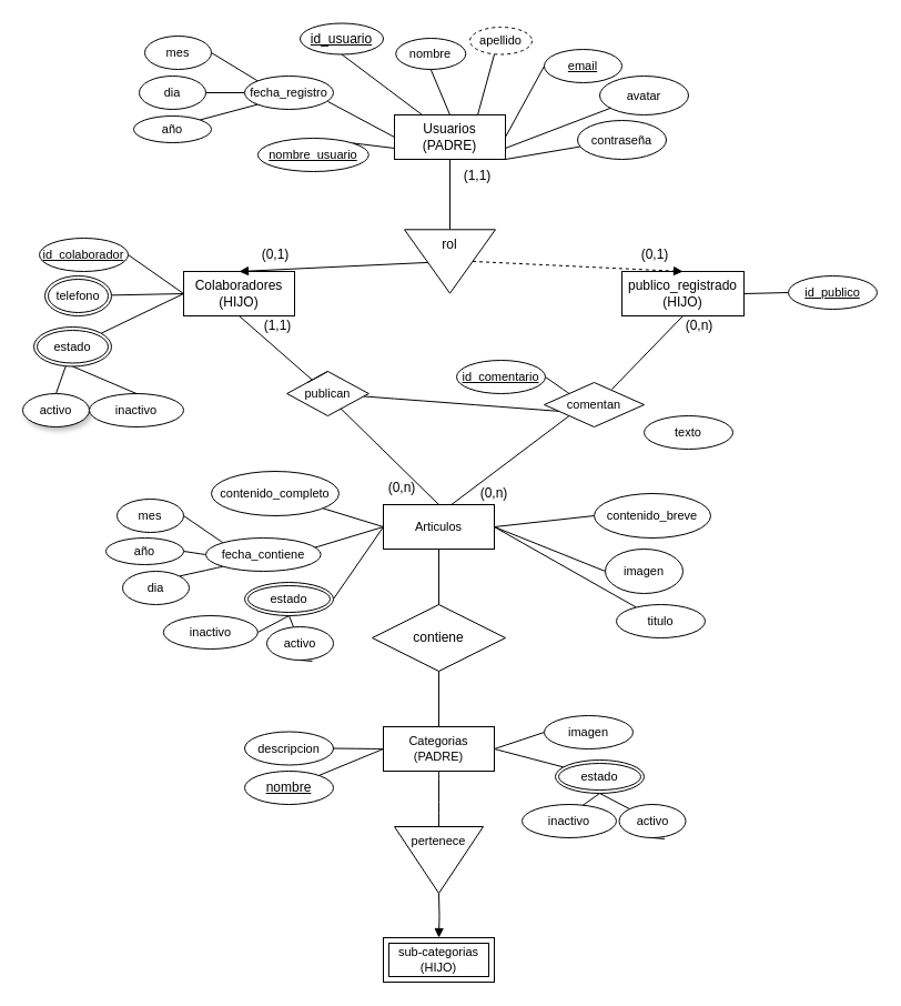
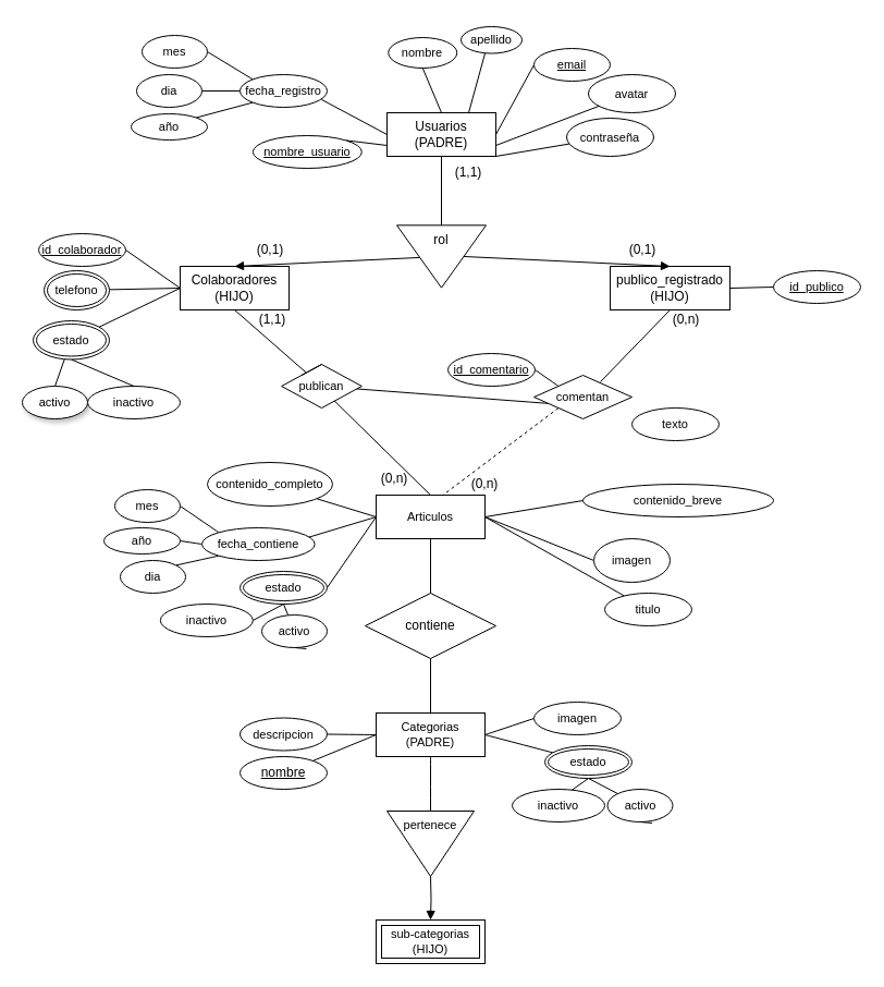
- <mxCell id="23" value="id_usuario" style="ellipse;whiteSpace=wrap;html=1;align=center;fontStyle=4;shadow=0;labelBackgroundColor=none;" parent="1" vertex="1"><mxGeometry x="270" y="20.5" width="75" height="28" as="geometry" /></mxCell>
- <mxCell id="25" value="apellido" style="ellipse;whiteSpace=wrap;html=1;align=center;fontFamily=Helvetica;fontSize=11;shadow=0;labelBackgroundColor=none;dashed=1;" parent="1" vertex="1"><mxGeometry x="423" width="56" height="24.5" as="geometry" y="24" /></mxCell>
+ <mxCell id="25" value="apellido" style="ellipse;whiteSpace=wrap;html=1;align=center;fontFamily=Helvetica;fontSize=11;shadow=0;labelBackgroundColor=none;" parent="1" vertex="1"><mxGeometry x="423" width="56" height="24.5" as="geometry" y="24" /></mxCell>
- <mxCell id="3" style="rounded=0;orthogonalLoop=1;jettySize=auto;html=1;exitX=0.5;exitY=1;exitDx=0;exitDy=0;endArrow=none;endFill=0;entryX=0.25;entryY=0;entryDx=0;entryDy=0;shadow=0;labelBackgroundColor=none;fontColor=default;" parent="1" source="23" target="13" edge="1"><mxGeometry relative="1" as="geometry"><mxPoint x="430" y="59" as="targetPoint" /></mxGeometry></mxCell>
- <mxCell id="22" value="" style="endArrow=block;html=1;rounded=0;exitX=0.5;exitY=0;exitDx=0;exitDy=0;entryX=0.5;entryY=0;entryDx=0;entryDy=0;endFill=1;shadow=0;labelBackgroundColor=none;fontColor=default;dashed=1;" parent="1" source="20" target="19" edge="1"><mxGeometry width="50" height="50" relative="1" as="geometry"><mxPoint x="500" y="305" as="sourcePoint" /><mxPoint x="550" y="255" as="targetPoint" /></mxGeometry></mxCell>
+ <mxCell id="22" value="" style="endArrow=block;html=1;rounded=0;exitX=0.5;exitY=0;exitDx=0;exitDy=0;entryX=0.5;entryY=0;entryDx=0;entryDy=0;endFill=1;shadow=0;labelBackgroundColor=none;fontColor=default;" parent="1" source="20" target="19" edge="1"><mxGeometry width="50" height="50" relative="1" as="geometry"><mxPoint x="500" y="305" as="sourcePoint" /><mxPoint x="550" y="255" as="targetPoint" /></mxGeometry></mxCell>
- <mxCell id="17" style="rounded=0;orthogonalLoop=1;jettySize=auto;html=1;exitX=0;exitY=1;exitDx=0;exitDy=0;endArrow=none;endFill=0;entryX=0.6;entryY=0.025;entryDx=0;entryDy=0;entryPerimeter=0;shadow=0;labelBackgroundColor=none;fontColor=default;" parent="1" source="71" target="30" edge="1"><mxGeometry relative="1" as="geometry" /></mxCell>
+ <mxCell id="17" style="rounded=0;orthogonalLoop=1;jettySize=auto;html=1;exitX=0;exitY=1;exitDx=0;exitDy=0;endArrow=none;endFill=0;entryX=0.6;entryY=0.025;entryDx=0;entryDy=0;entryPerimeter=0;shadow=0;labelBackgroundColor=none;fontColor=default;dashed=1;" parent="1" source="71" target="30" edge="1"><mxGeometry relative="1" as="geometry" /></mxCell>
- <mxCell id="57" value="contenido_breve" style="ellipse;whiteSpace=wrap;html=1;align=center;fontFamily=Helvetica;fontSize=11;shadow=0;labelBackgroundColor=none;" parent="1" vertex="1"><mxGeometry x="535" y="444" width="105" height="40" as="geometry" /></mxCell>
+ <mxCell id="57" value="contenido_breve" style="ellipse;whiteSpace=wrap;html=1;align=center;fontFamily=Helvetica;fontSize=11;shadow=0;labelBackgroundColor=none;" parent="1" vertex="1"><mxGeometry x="535" y="444" width="175" height="30" as="geometry" /></mxCell>
